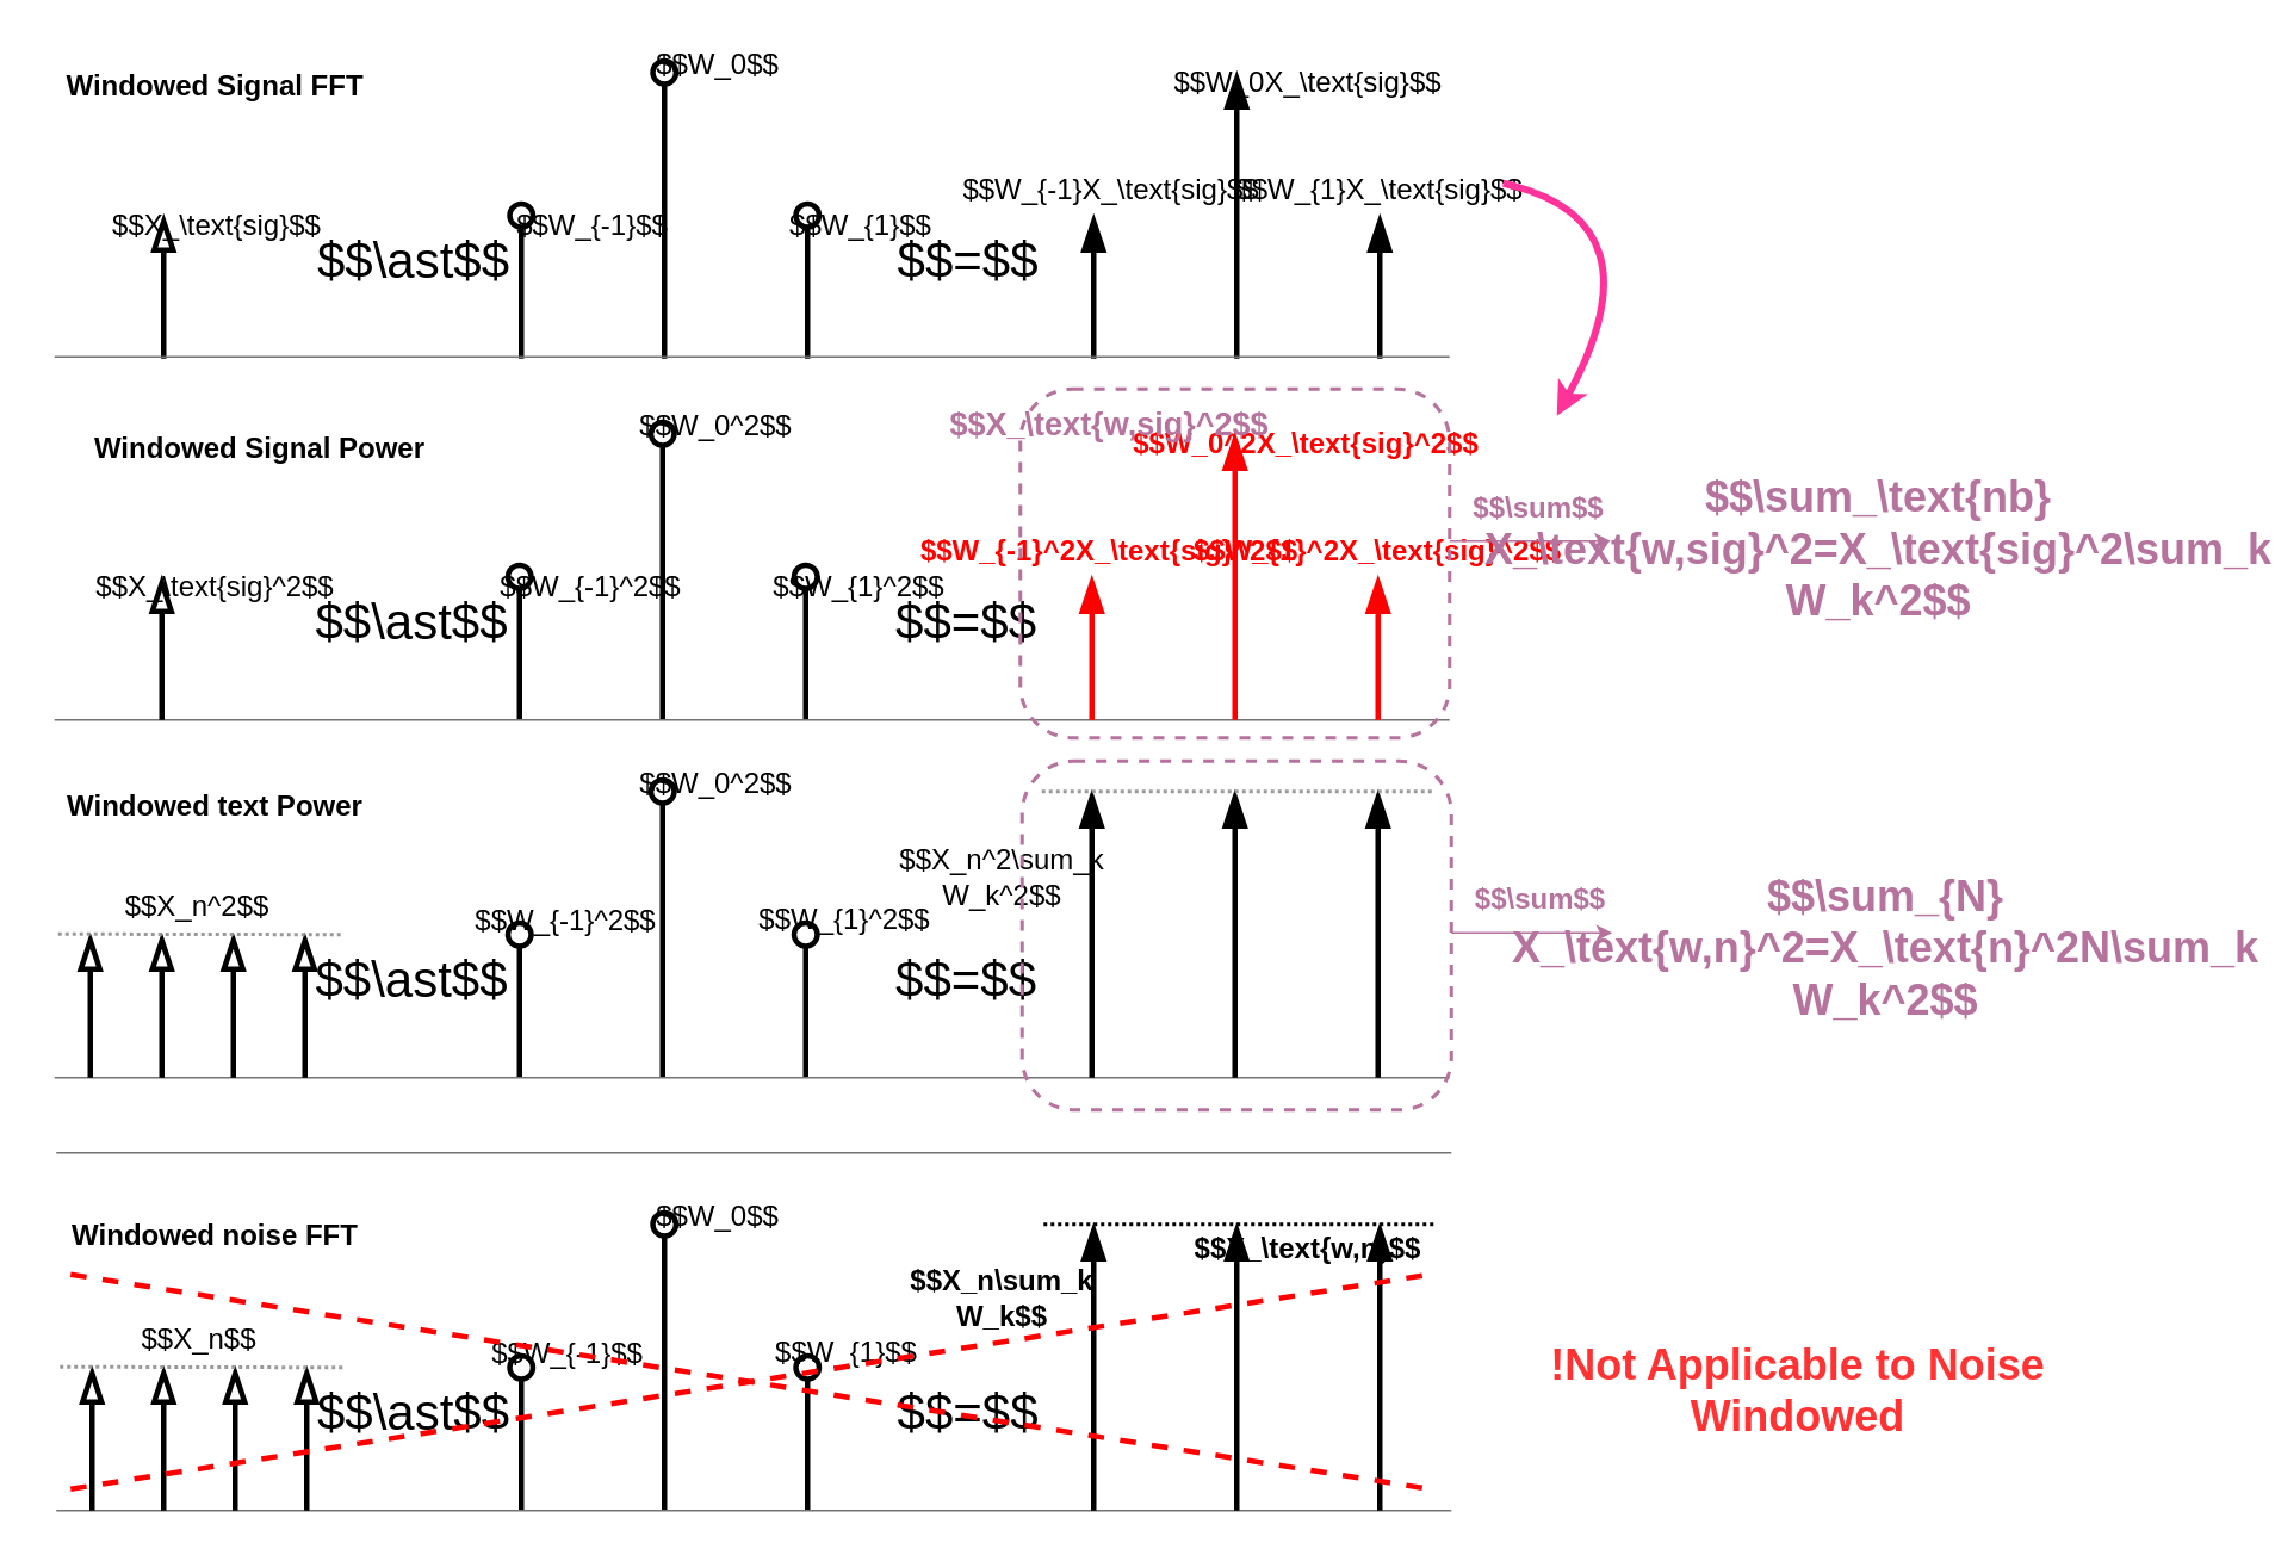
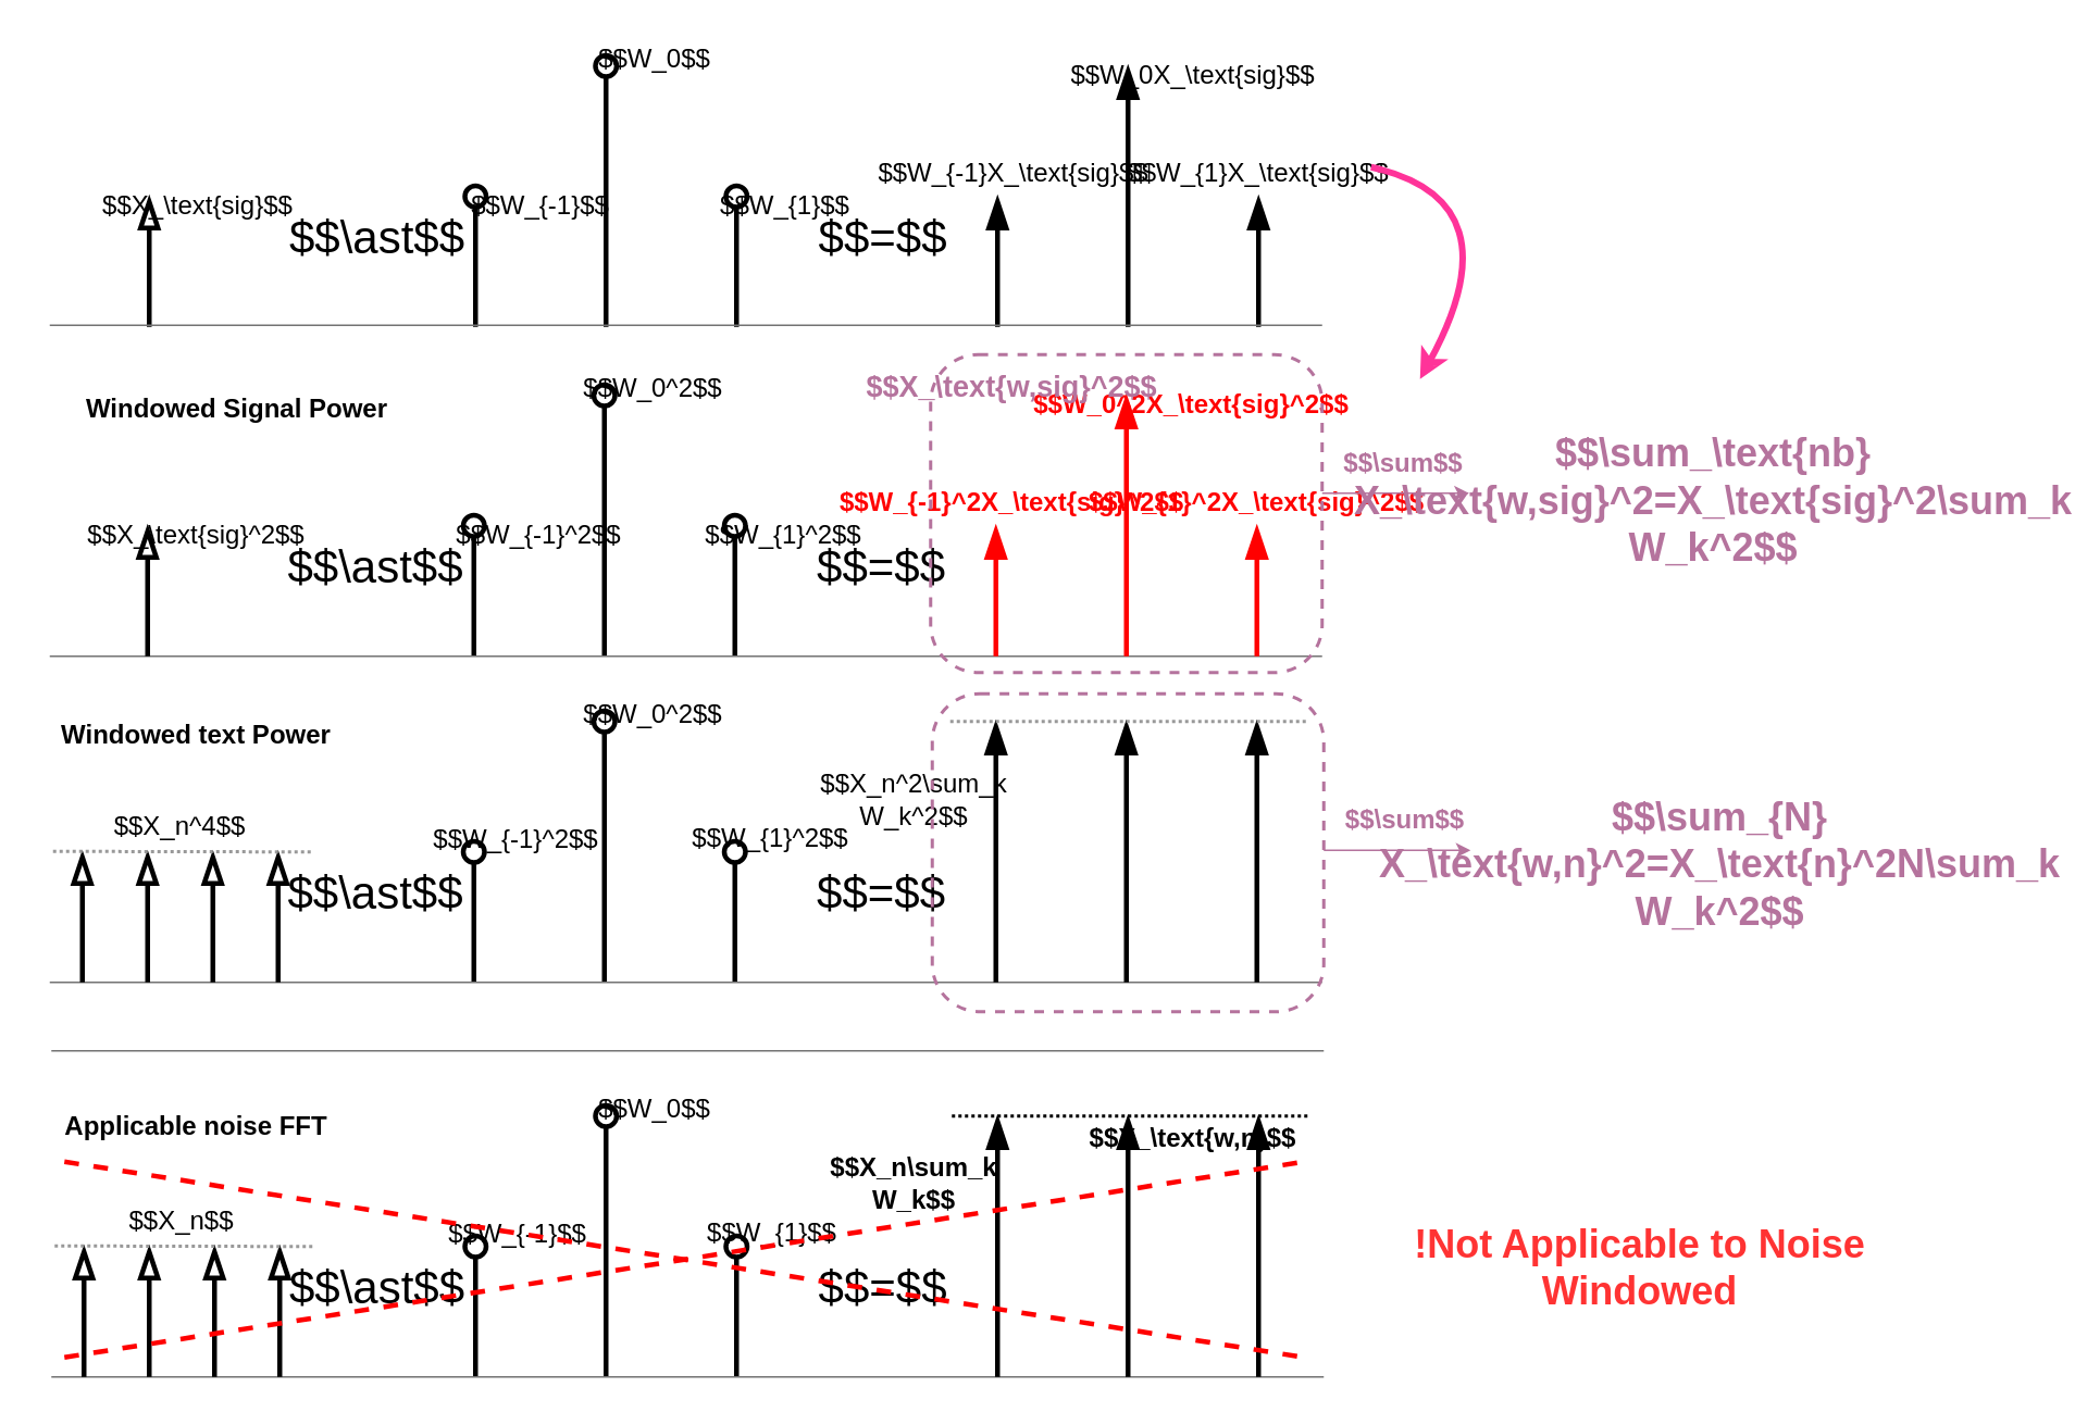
- <mxCell id="57" value="&lt;b&gt;&lt;font style=&quot;font-size: 16px;&quot;&gt;Windowed Signal FFT&lt;/font&gt;&lt;/b&gt;" style="text;html=1;align=center;verticalAlign=middle;whiteSpace=wrap;rounded=0;" parent="1" vertex="1"><mxGeometry x="20" y="32" width="200" height="30" as="geometry" /></mxCell>
- <mxCell id="24" value="&lt;font style=&quot;font-size: 16px;&quot;&gt;$$X_n^2$$&lt;/font&gt;" style="text;html=1;align=center;verticalAlign=middle;whiteSpace=wrap;rounded=0;" parent="1" vertex="1"><mxGeometry x="80" y="491" width="60" height="30" as="geometry" /></mxCell>
+ <mxCell id="24" value="&lt;font style=&quot;font-size: 16px;&quot;&gt;$$X_n^4$$&lt;/font&gt;" style="text;html=1;align=center;verticalAlign=middle;whiteSpace=wrap;rounded=0;" parent="1" vertex="1"><mxGeometry x="80" y="491" width="60" height="30" as="geometry" /></mxCell>
- <mxCell id="90" value="&lt;b&gt;&lt;font style=&quot;font-size: 16px;&quot;&gt;Windowed noise FFT&lt;/font&gt;&lt;/b&gt;" style="text;html=1;align=center;verticalAlign=middle;whiteSpace=wrap;rounded=0;" parent="1" vertex="1"><mxGeometry x="20" y="675" width="200" height="30" as="geometry" /></mxCell>
+ <mxCell id="90" value="&lt;b&gt;&lt;font style=&quot;font-size: 16px;&quot;&gt;Applicable noise FFT&lt;/font&gt;&lt;/b&gt;" style="text;html=1;align=center;verticalAlign=middle;whiteSpace=wrap;rounded=0;" parent="1" vertex="1"><mxGeometry x="20" y="675" width="200" height="30" as="geometry" /></mxCell>
